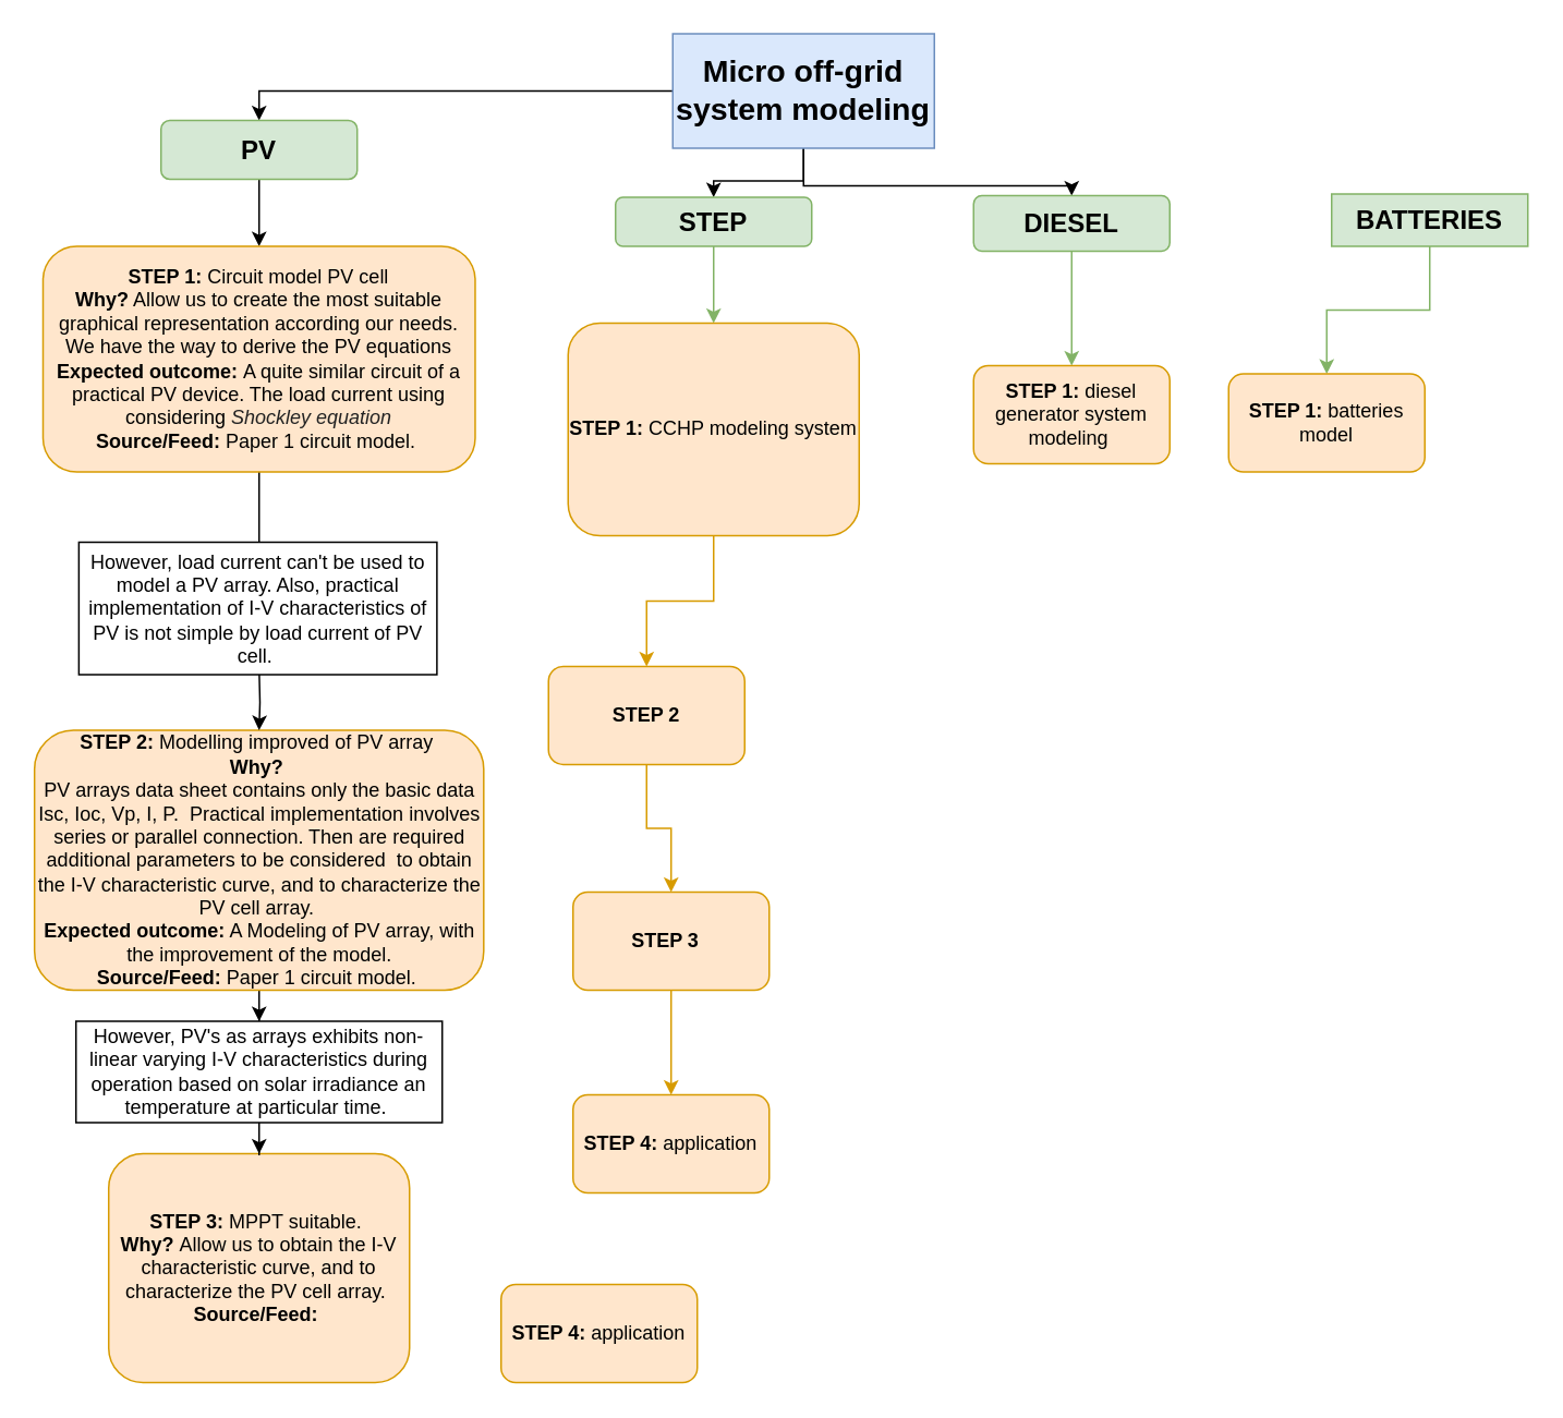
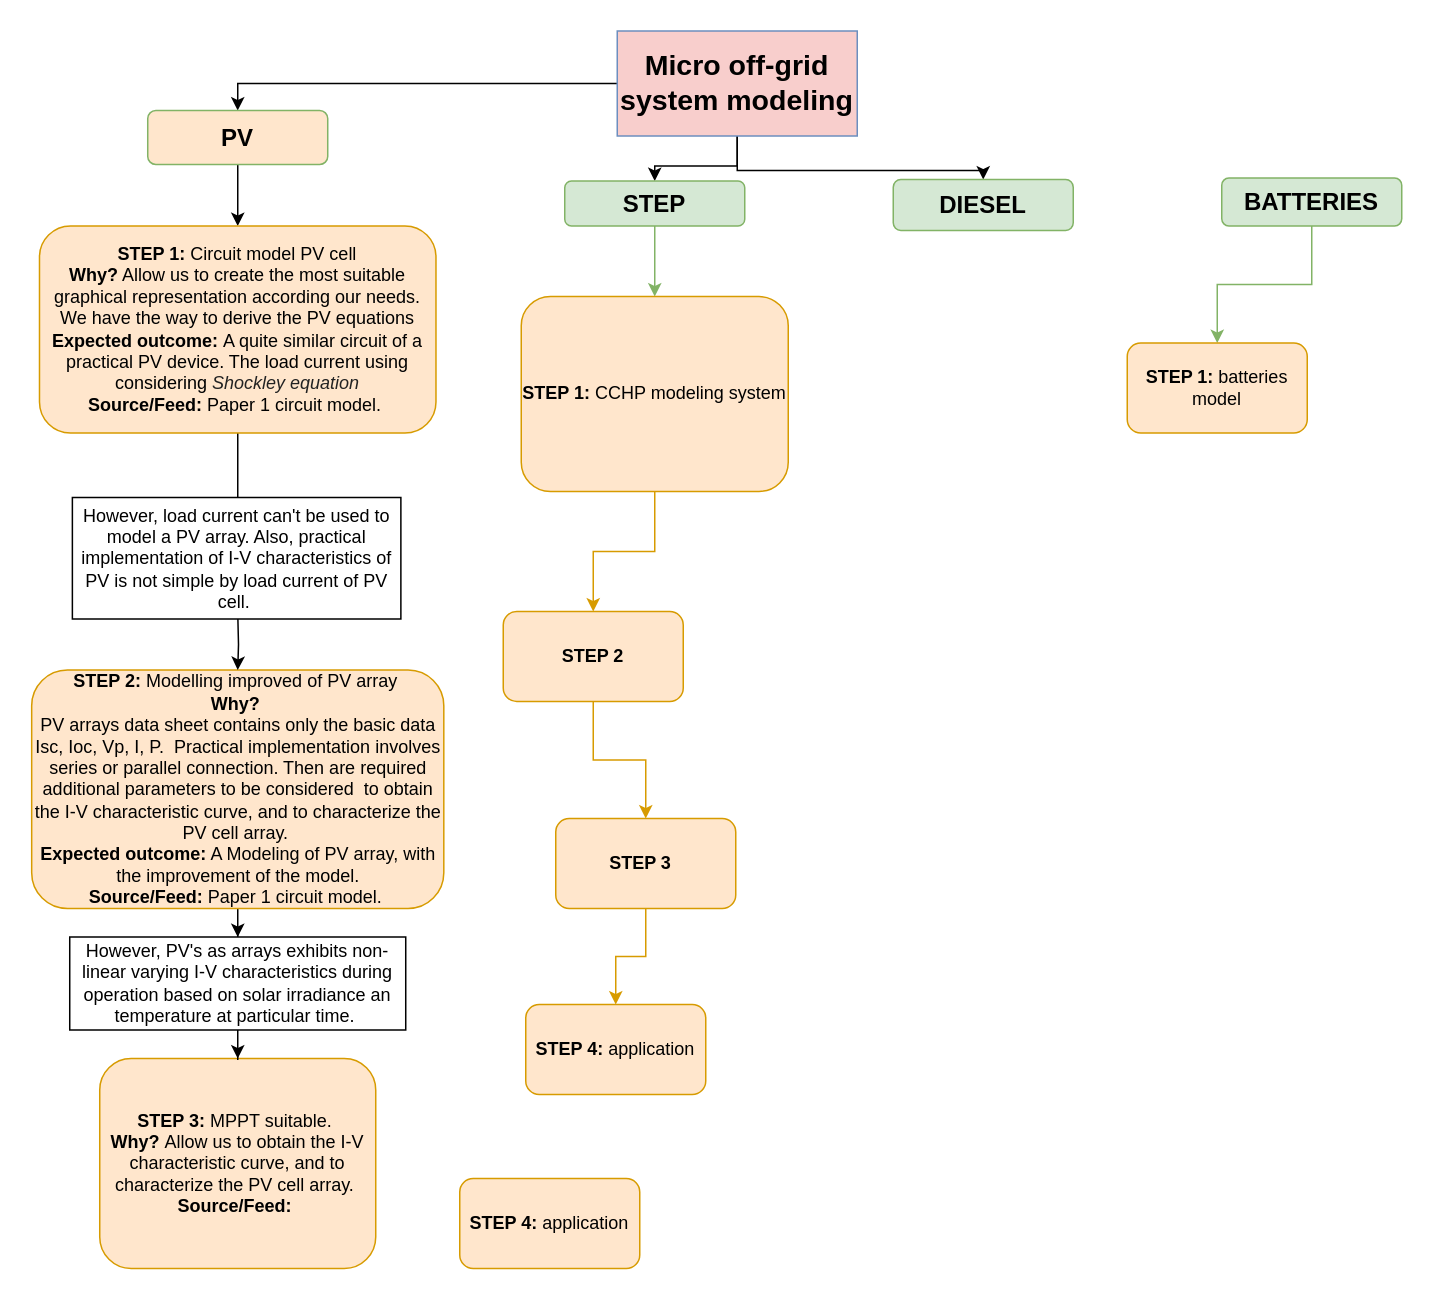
- <mxCell id="5" value="&lt;h1 style=&quot;font-size: 19px;&quot;&gt;&lt;font style=&quot;font-size: 19px;&quot;&gt;Micro off-grid system modeling&lt;/font&gt;&lt;/h1&gt;" style="rounded=0;whiteSpace=wrap;html=1;fontSize=19;fillColor=#dae8fc;strokeColor=#6c8ebf;" parent="1" vertex="1"><mxGeometry x="411" y="20" width="160" height="70" as="geometry" /></mxCell>
+ <mxCell id="5" value="&lt;h1 style=&quot;font-size: 19px;&quot;&gt;&lt;font style=&quot;font-size: 19px;&quot;&gt;Micro off-grid system modeling&lt;/font&gt;&lt;/h1&gt;" style="rounded=0;whiteSpace=wrap;html=1;fontSize=19;fillColor=#f8cecc;strokeColor=#6c8ebf;" parent="1" vertex="1"><mxGeometry x="411" y="20" width="160" height="70" as="geometry" /></mxCell>
- <mxCell id="7" value="PV" style="rounded=1;whiteSpace=wrap;html=1;fontStyle=1;fontSize=16;fillColor=#d5e8d4;strokeColor=#82b366;" parent="1" vertex="1"><mxGeometry x="97.99" y="73" width="120" height="36" as="geometry" /></mxCell>
+ <mxCell id="7" value="PV" style="rounded=1;whiteSpace=wrap;html=1;fontStyle=1;fontSize=16;fillColor=#ffe6cc;strokeColor=#82b366;" parent="1" vertex="1"><mxGeometry x="97.99" y="73" width="120" height="36" as="geometry" /></mxCell>
- <mxCell id="27" value="BATTERIES" style="whiteSpace=wrap;html=1;fontStyle=1;fontSize=16;fillColor=#d5e8d4;strokeColor=#82b366;rounded=0;" parent="1" vertex="1"><mxGeometry x="814" y="118" width="120" height="32" as="geometry" /></mxCell>
+ <mxCell id="27" value="BATTERIES" style="rounded=1;whiteSpace=wrap;html=1;fontStyle=1;fontSize=16;fillColor=#d5e8d4;strokeColor=#82b366;" parent="1" vertex="1"><mxGeometry x="814" y="118" width="120" height="32" as="geometry" /></mxCell>
- <mxCell id="23" value="" style="edgeStyle=orthogonalEdgeStyle;rounded=0;orthogonalLoop=1;jettySize=auto;html=1;fillColor=#d5e8d4;strokeColor=#82b366;" parent="1" source="24" target="25" edge="1"><mxGeometry relative="1" as="geometry" /></mxCell>
- <mxCell id="25" value="&lt;b&gt;STEP 1:&lt;/b&gt; diesel generator system modeling&amp;nbsp;" style="rounded=1;whiteSpace=wrap;html=1;fillColor=#ffe6cc;strokeColor=#d79b00;" parent="1" vertex="1"><mxGeometry x="595" y="223" width="120" height="60" as="geometry" /></mxCell>
- <mxCell id="21" value="&lt;b&gt;STEP 3 &amp;nbsp;&lt;/b&gt;" style="rounded=1;whiteSpace=wrap;html=1;fillColor=#ffe6cc;strokeColor=#d79b00;" parent="1" vertex="1"><mxGeometry x="350" y="545" width="120" height="60" as="geometry" /></mxCell>
+ <mxCell id="21" value="&lt;b&gt;STEP 3 &amp;nbsp;&lt;/b&gt;" style="rounded=1;whiteSpace=wrap;html=1;fillColor=#ffe6cc;strokeColor=#d79b00;" parent="1" vertex="1"><mxGeometry x="370" y="545" width="120" height="60" as="geometry" /></mxCell>
